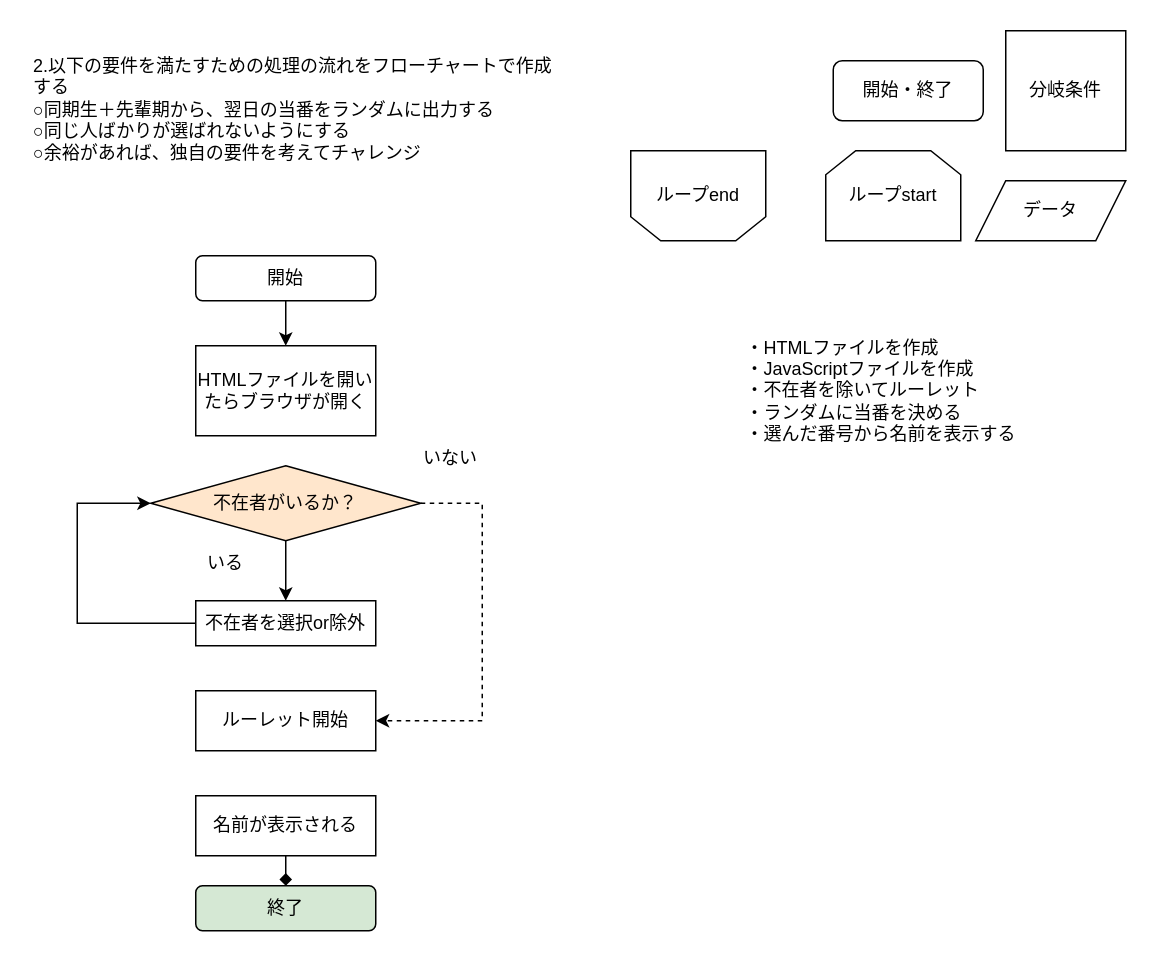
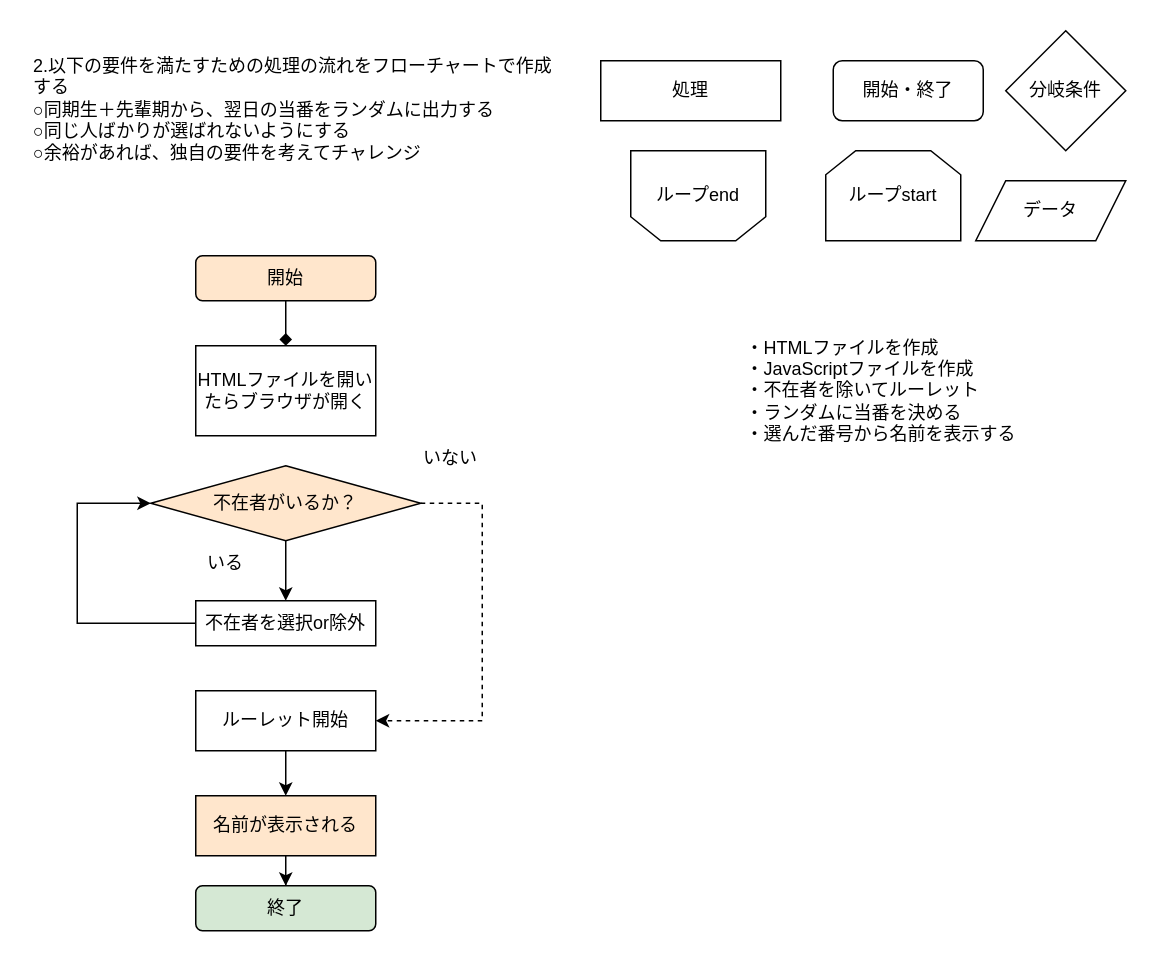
+ <mxCell id="3" value="処理" style="rounded=0;whiteSpace=wrap;html=1;" vertex="1" parent="1"><mxGeometry x="400" y="40" width="120" height="40" as="geometry" /></mxCell>
- <mxCell id="4" value="分岐条件" style="whiteSpace=wrap;html=1;rounded=0;" vertex="1" parent="1"><mxGeometry x="670" width="80" height="80" as="geometry" y="20" /></mxCell>
+ <mxCell id="4" value="分岐条件" style="rhombus;whiteSpace=wrap;html=1;" vertex="1" parent="1"><mxGeometry x="670" width="80" height="80" as="geometry" y="20" /></mxCell>
- <mxCell id="11" value="開始" style="rounded=1;whiteSpace=wrap;html=1;" vertex="1" parent="1"><mxGeometry x="130" y="170" width="120" height="30" as="geometry" /></mxCell>
+ <mxCell id="11" value="開始" style="rounded=1;whiteSpace=wrap;html=1;fillColor=#ffe6cc;" vertex="1" parent="1"><mxGeometry x="130" y="170" width="120" height="30" as="geometry" /></mxCell>
- <mxCell id="10" value="" style="edgeStyle=orthogonalEdgeStyle;rounded=0;orthogonalLoop=1;jettySize=auto;html=1;entryX=0.5;entryY=0;entryDx=0;entryDy=0;" edge="1" parent="1" source="11" target="13"><mxGeometry relative="1" as="geometry"><mxPoint x="190" y="265" as="targetPoint" /></mxGeometry></mxCell>
+ <mxCell id="10" value="" style="edgeStyle=orthogonalEdgeStyle;rounded=0;orthogonalLoop=1;jettySize=auto;html=1;entryX=0.5;entryY=0;entryDx=0;entryDy=0;endArrow=diamond;" edge="1" parent="1" source="11" target="13"><mxGeometry relative="1" as="geometry"><mxPoint x="190" y="265" as="targetPoint" /></mxGeometry></mxCell>
+ <mxCell id="19" value="" style="edgeStyle=orthogonalEdgeStyle;rounded=0;orthogonalLoop=1;jettySize=auto;html=1;" edge="1" parent="1" source="20" target="22"><mxGeometry relative="1" as="geometry" /></mxCell>
- <mxCell id="22" value="名前が表示される" style="rounded=0;whiteSpace=wrap;html=1;" vertex="1" parent="1"><mxGeometry x="130" y="530" width="120" height="40" as="geometry" /></mxCell>
+ <mxCell id="22" value="名前が表示される" style="rounded=0;whiteSpace=wrap;html=1;fillColor=#ffe6cc;" vertex="1" parent="1"><mxGeometry x="130" y="530" width="120" height="40" as="geometry" /></mxCell>
- <mxCell id="21" value="" style="edgeStyle=orthogonalEdgeStyle;rounded=0;orthogonalLoop=1;jettySize=auto;html=1;endArrow=diamond;" edge="1" parent="1" source="22" target="23"><mxGeometry relative="1" as="geometry" /></mxCell>
+ <mxCell id="21" value="" style="edgeStyle=orthogonalEdgeStyle;rounded=0;orthogonalLoop=1;jettySize=auto;html=1;" edge="1" parent="1" source="22" target="23"><mxGeometry relative="1" as="geometry" /></mxCell>
